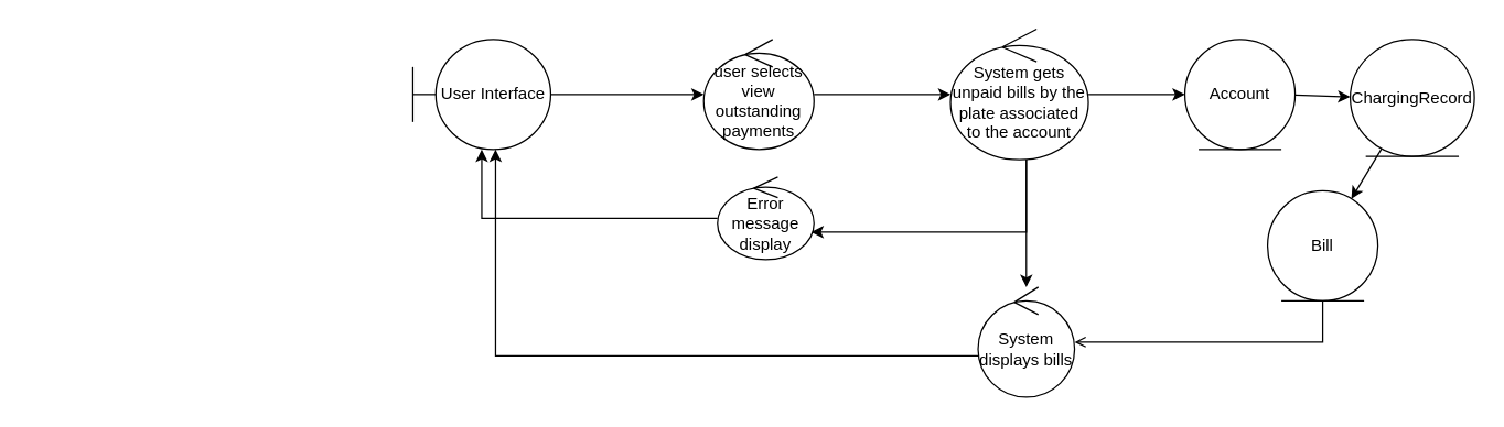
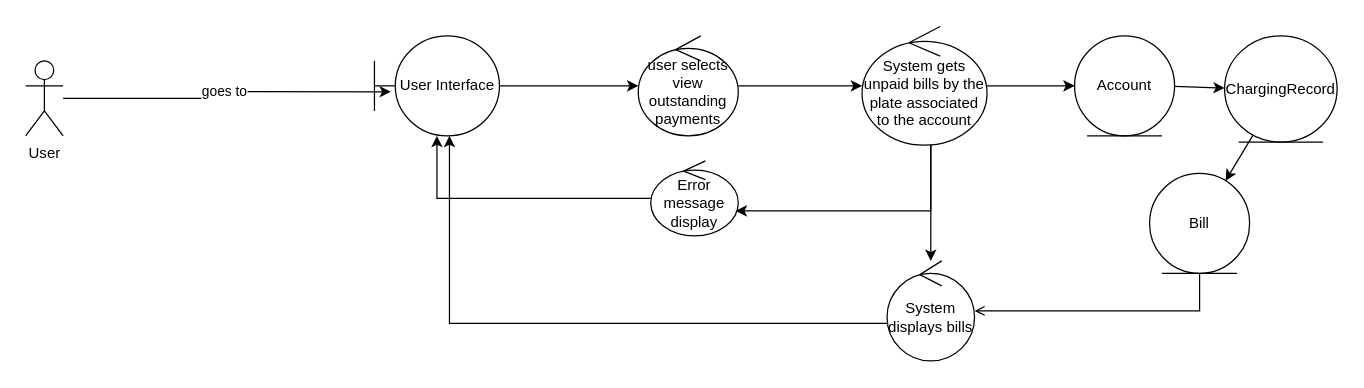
+ <mxCell id="2" value="goes to" style="edgeStyle=orthogonalEdgeStyle;rounded=0;orthogonalLoop=1;jettySize=auto;html=1;entryX=0.131;entryY=0.559;entryDx=0;entryDy=0;entryPerimeter=0;" parent="1" source="3" target="4" edge="1"><mxGeometry relative="1" as="geometry" /></mxCell>
+ <mxCell id="3" value="User" style="shape=umlActor;verticalLabelPosition=bottom;labelBackgroundColor=#ffffff;verticalAlign=top;html=1;outlineConnect=0;" parent="1" vertex="1"><mxGeometry x="20" y="48" width="30" height="60" as="geometry" /></mxCell>
